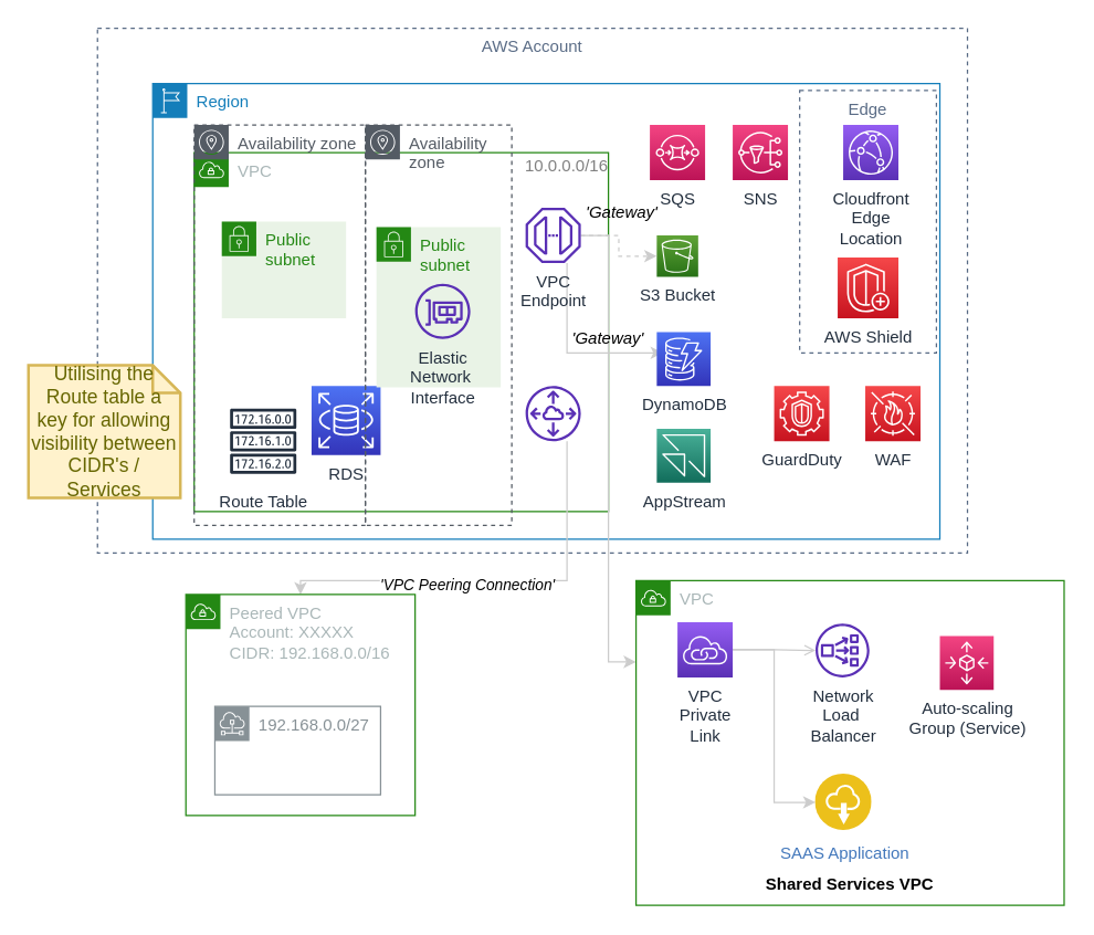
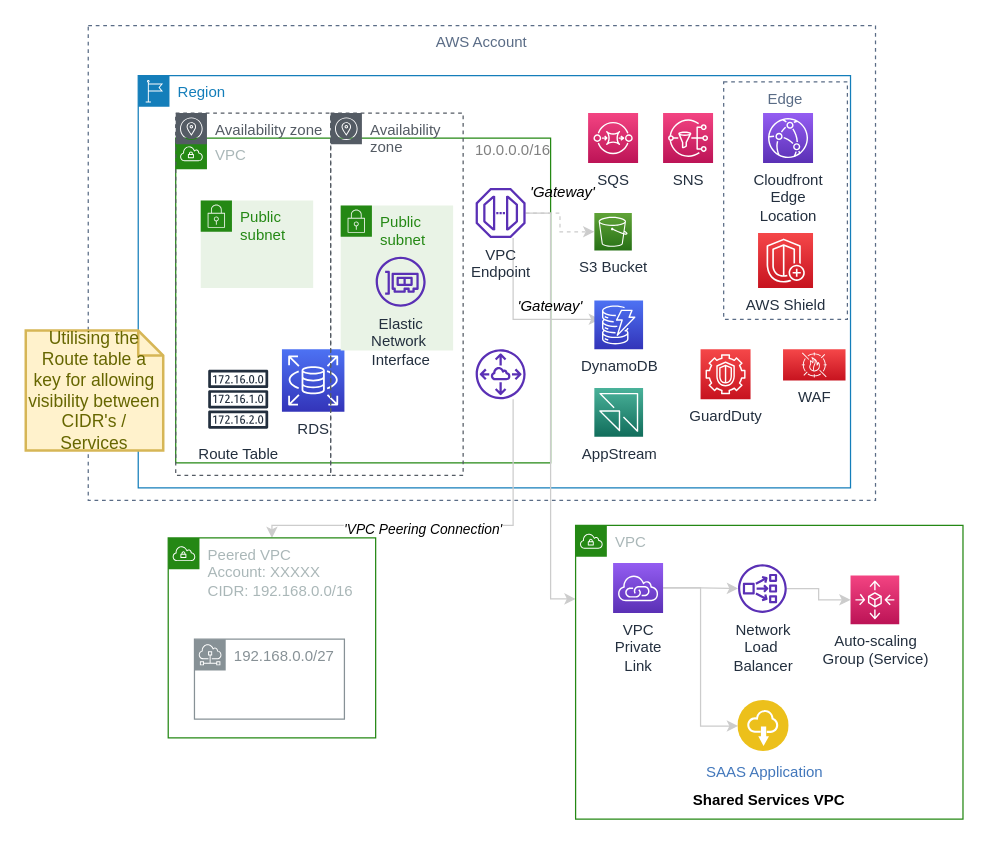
- <mxCell id="19" value="WAF" style="outlineConnect=0;fontColor=#232F3E;gradientColor=#F54749;gradientDirection=north;fillColor=#C7131F;strokeColor=#ffffff;dashed=0;verticalLabelPosition=bottom;verticalAlign=top;align=center;html=1;fontSize=12;fontStyle=0;aspect=fixed;shape=mxgraph.aws4.resourceIcon;resIcon=mxgraph.aws4.waf;" vertex="1" parent="1"><mxGeometry x="626" y="279" width="40" height="40" as="geometry" /></mxCell>
+ <mxCell id="19" value="WAF" style="outlineConnect=0;fontColor=#232F3E;gradientColor=#F54749;gradientDirection=north;fillColor=#C7131F;strokeColor=#ffffff;dashed=0;verticalLabelPosition=bottom;verticalAlign=top;align=center;html=1;fontSize=12;fontStyle=0;aspect=fixed;shape=mxgraph.aws4.resourceIcon;resIcon=mxgraph.aws4.waf;" vertex="1" parent="1"><mxGeometry x="626" y="279" width="50" height="25" as="geometry" /></mxCell>
- <mxCell id="24" style="edgeStyle=orthogonalEdgeStyle;rounded=0;orthogonalLoop=1;jettySize=auto;html=1;strokeColor=#CCCCCC;endArrow=open;" edge="1" parent="1" source="26" target="28"><mxGeometry relative="1" as="geometry" /></mxCell>
+ <mxCell id="24" style="edgeStyle=orthogonalEdgeStyle;rounded=0;orthogonalLoop=1;jettySize=auto;html=1;strokeColor=#CCCCCC;" edge="1" parent="1" source="26" target="28"><mxGeometry relative="1" as="geometry" /></mxCell>
+ <mxCell id="27" style="edgeStyle=orthogonalEdgeStyle;rounded=0;orthogonalLoop=1;jettySize=auto;html=1;strokeColor=#CCCCCC;" edge="1" parent="1" source="28" target="31"><mxGeometry relative="1" as="geometry" /></mxCell>
